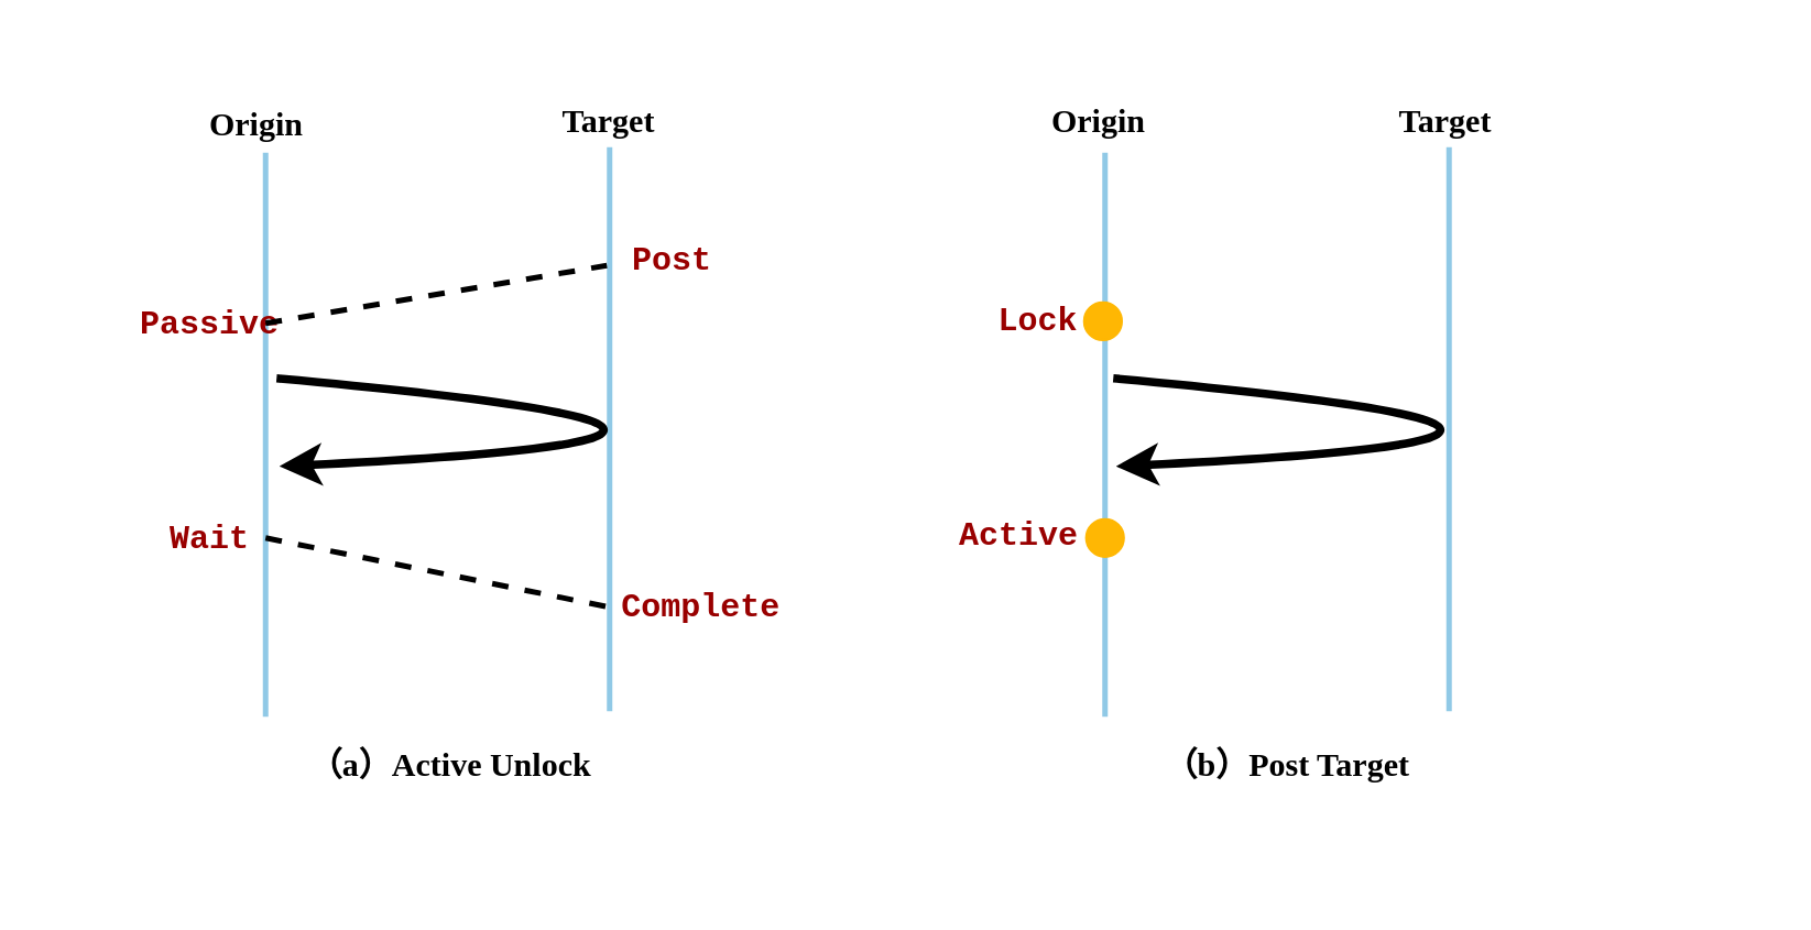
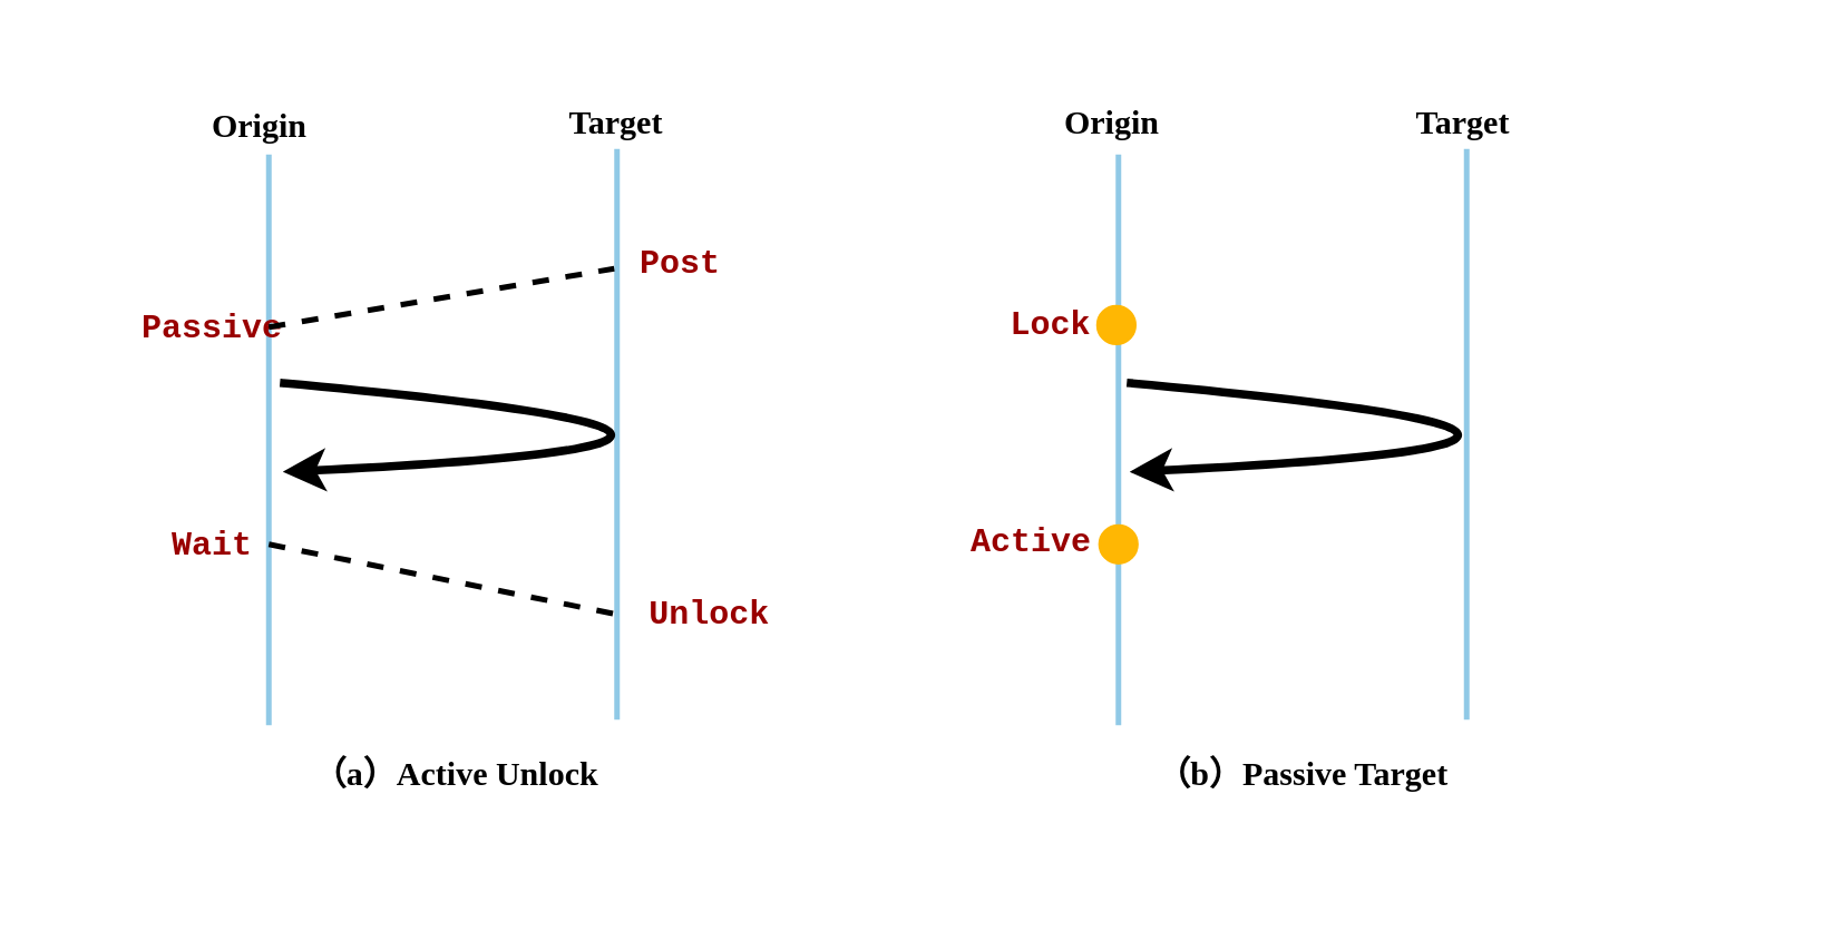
- <mxCell id="11" value="&lt;font color=&quot;#990000&quot;&gt;&lt;b&gt;Complete&lt;/b&gt;&lt;/font&gt;" style="text;html=1;align=center;verticalAlign=middle;whiteSpace=wrap;rounded=0;fontFamily=Courier New;" parent="1" vertex="1"><mxGeometry x="207" y="206" width="95" height="30" as="geometry" /></mxCell>
+ <mxCell id="11" value="&lt;font color=&quot;#990000&quot;&gt;&lt;b&gt;Unlock&lt;/b&gt;&lt;/font&gt;" style="text;html=1;align=center;verticalAlign=middle;whiteSpace=wrap;rounded=0;fontFamily=Courier New;" parent="1" vertex="1"><mxGeometry x="207" y="206" width="95" height="30" as="geometry" /></mxCell>
- <mxCell id="22" value="&lt;font face=&quot;Verdana&quot;&gt;&lt;b style=&quot;&quot;&gt;（b）Post Target&lt;/b&gt;&lt;/font&gt;" style="text;html=1;align=center;verticalAlign=middle;whiteSpace=wrap;rounded=0;" parent="1" vertex="1"><mxGeometry x="371" y="263" width="193" height="30" as="geometry" /></mxCell>
+ <mxCell id="22" value="&lt;font face=&quot;Verdana&quot;&gt;&lt;b style=&quot;&quot;&gt;（b）Passive Target&lt;/b&gt;&lt;/font&gt;" style="text;html=1;align=center;verticalAlign=middle;whiteSpace=wrap;rounded=0;" parent="1" vertex="1"><mxGeometry x="371" y="263" width="193" height="30" as="geometry" /></mxCell>
